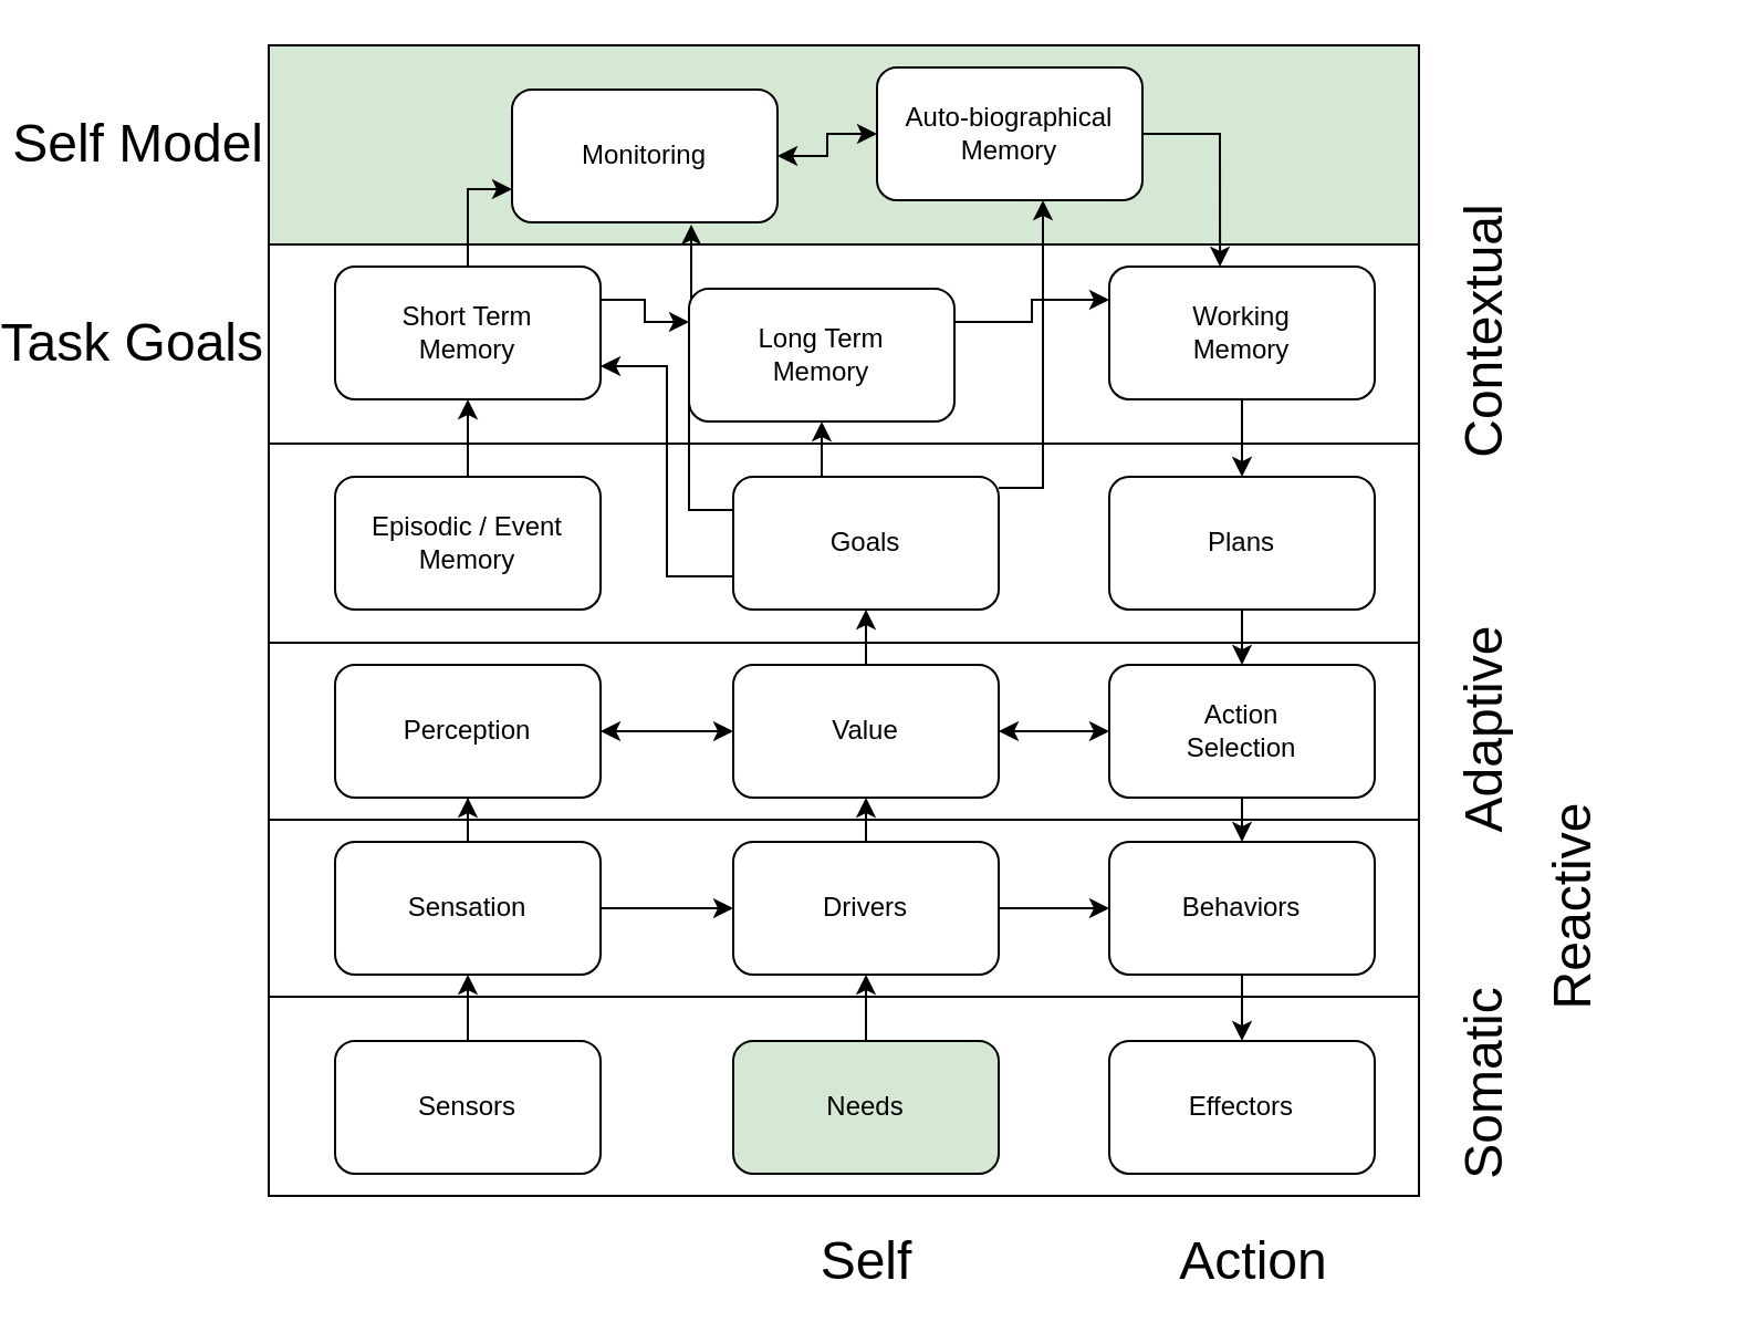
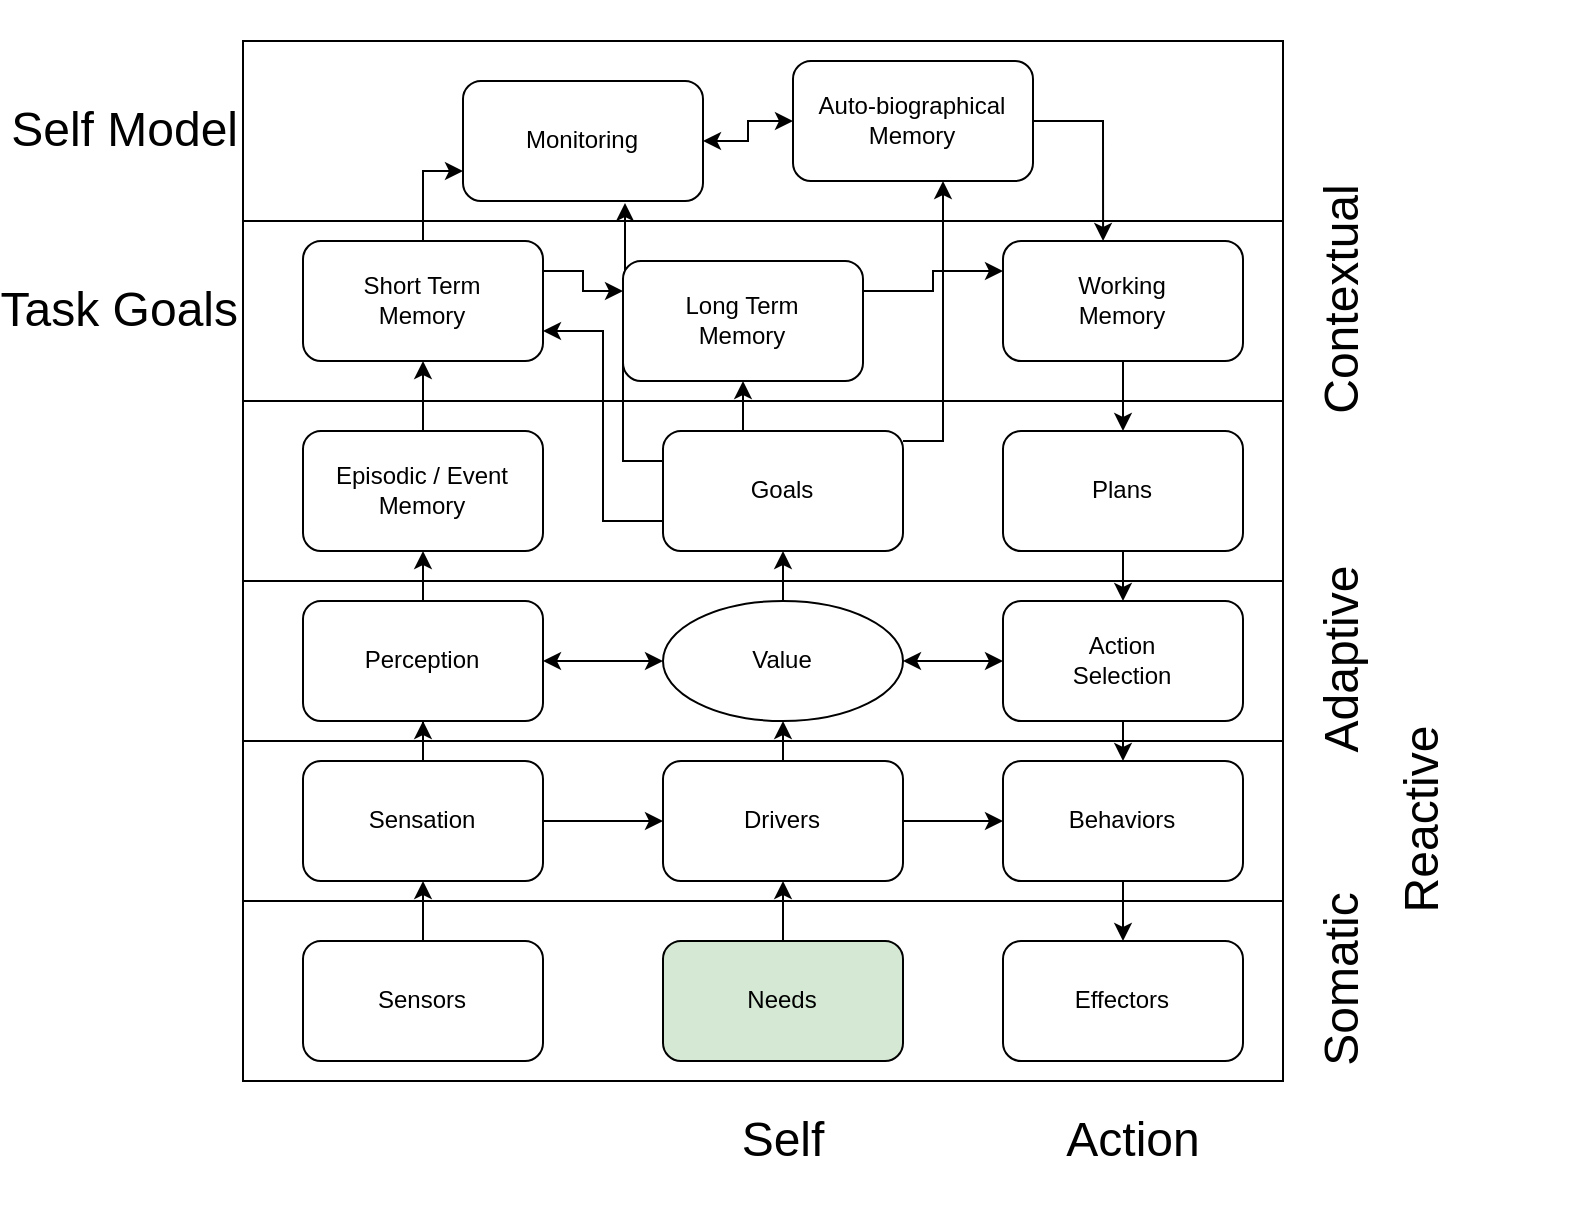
- <mxCell id="2" value="Self Model" style="rounded=0;whiteSpace=wrap;html=1;fontSize=24;labelPosition=left;verticalLabelPosition=middle;align=right;verticalAlign=middle;fillColor=#d5e8d4;" vertex="1" parent="1"><mxGeometry x="20" y="20" width="520" height="90" as="geometry" /></mxCell>
+ <mxCell id="2" value="Self Model" style="rounded=0;whiteSpace=wrap;html=1;fontSize=24;labelPosition=left;verticalLabelPosition=middle;align=right;verticalAlign=middle;" vertex="1" parent="1"><mxGeometry x="20" y="20" width="520" height="90" as="geometry" /></mxCell>
+ <mxCell id="13" style="edgeStyle=orthogonalEdgeStyle;rounded=0;orthogonalLoop=1;jettySize=auto;html=1;exitX=0.5;exitY=0;exitDx=0;exitDy=0;entryX=0.5;entryY=1;entryDx=0;entryDy=0;" edge="1" parent="1" source="15" target="17"><mxGeometry relative="1" as="geometry" /></mxCell>
- <mxCell id="32" value="Value" style="rounded=1;whiteSpace=wrap;html=1;" vertex="1" parent="1"><mxGeometry x="230" y="300" width="120" height="60" as="geometry" /></mxCell>
+ <mxCell id="32" value="Value" style="ellipse;whiteSpace=wrap;html=1;" vertex="1" parent="1"><mxGeometry x="230" y="300" width="120" height="60" as="geometry" /></mxCell>
